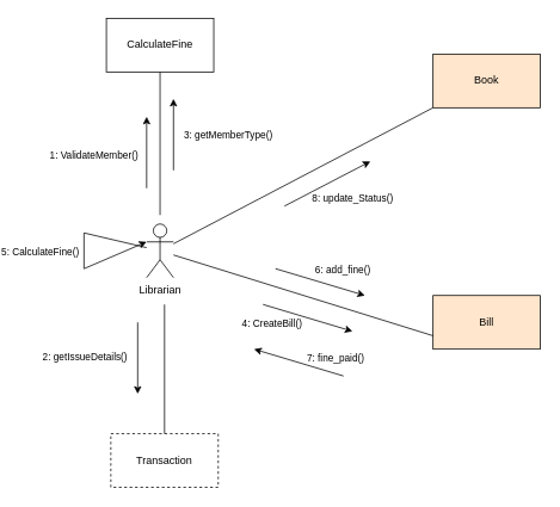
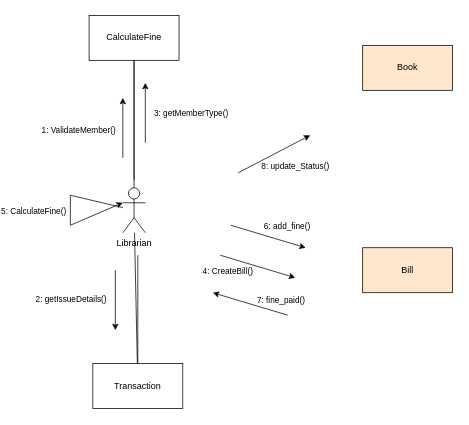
- <mxCell id="9" value="" style="endArrow=none;html=1;rounded=0;entryX=0;entryY=1;entryDx=0;entryDy=0;" edge="1" parent="1" source="2" target="5"><mxGeometry width="50" height="50" relative="1" as="geometry"><mxPoint x="130" y="260" as="sourcePoint" /><mxPoint x="125" y="100" as="targetPoint" /></mxGeometry></mxCell>
+ <mxCell id="9" value="" style="endArrow=none;html=1;rounded=0;" edge="1" parent="1" source="2" target="3"><mxGeometry width="50" height="50" relative="1" as="geometry"><mxPoint x="130" y="260" as="sourcePoint" /><mxPoint x="125" y="100" as="targetPoint" /></mxGeometry></mxCell>
- <mxCell id="8" value="" style="endArrow=none;html=1;rounded=0;entryX=0;entryY=0.75;entryDx=0;entryDy=0;" edge="1" parent="1" source="2" target="6"><mxGeometry width="50" height="50" relative="1" as="geometry"><mxPoint x="270" y="440" as="sourcePoint" /><mxPoint x="270" y="280" as="targetPoint" /></mxGeometry></mxCell>
+ <mxCell id="8" value="" style="endArrow=none;html=1;rounded=0;" edge="1" parent="1" source="2" target="4"><mxGeometry width="50" height="50" relative="1" as="geometry"><mxPoint x="270" y="440" as="sourcePoint" /><mxPoint x="270" y="280" as="targetPoint" /></mxGeometry></mxCell>
- <mxCell id="4" value="Transaction" style="rounded=0;whiteSpace=wrap;html=1;dashed=1;" vertex="1" parent="1"><mxGeometry x="50" y="484.5" width="120" height="60" as="geometry" /></mxCell>
+ <mxCell id="4" value="Transaction" style="rounded=0;whiteSpace=wrap;html=1;" vertex="1" parent="1"><mxGeometry x="50" y="484.5" width="120" height="60" as="geometry" /></mxCell>
